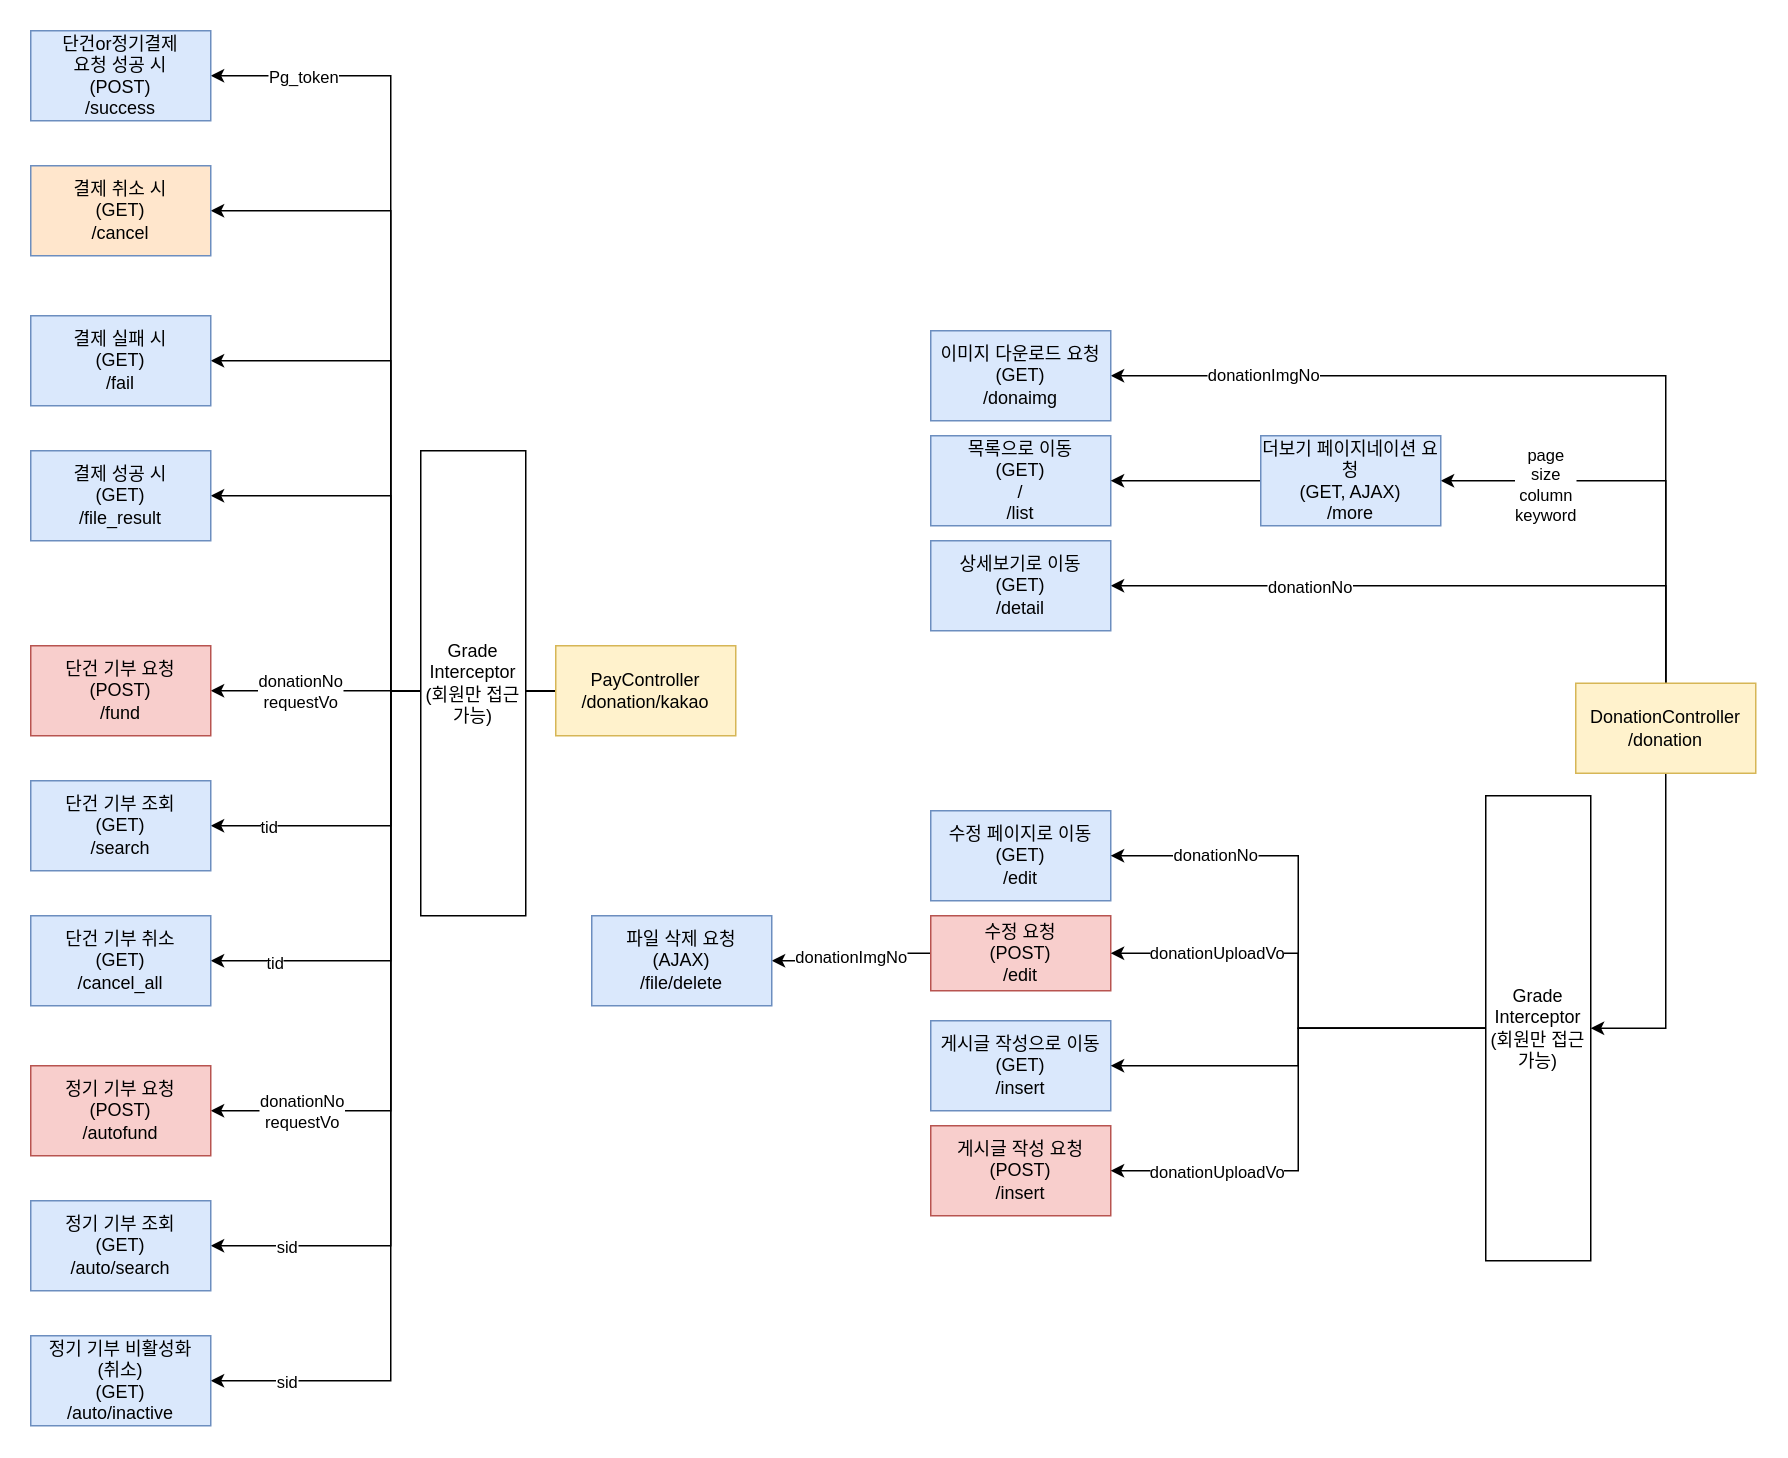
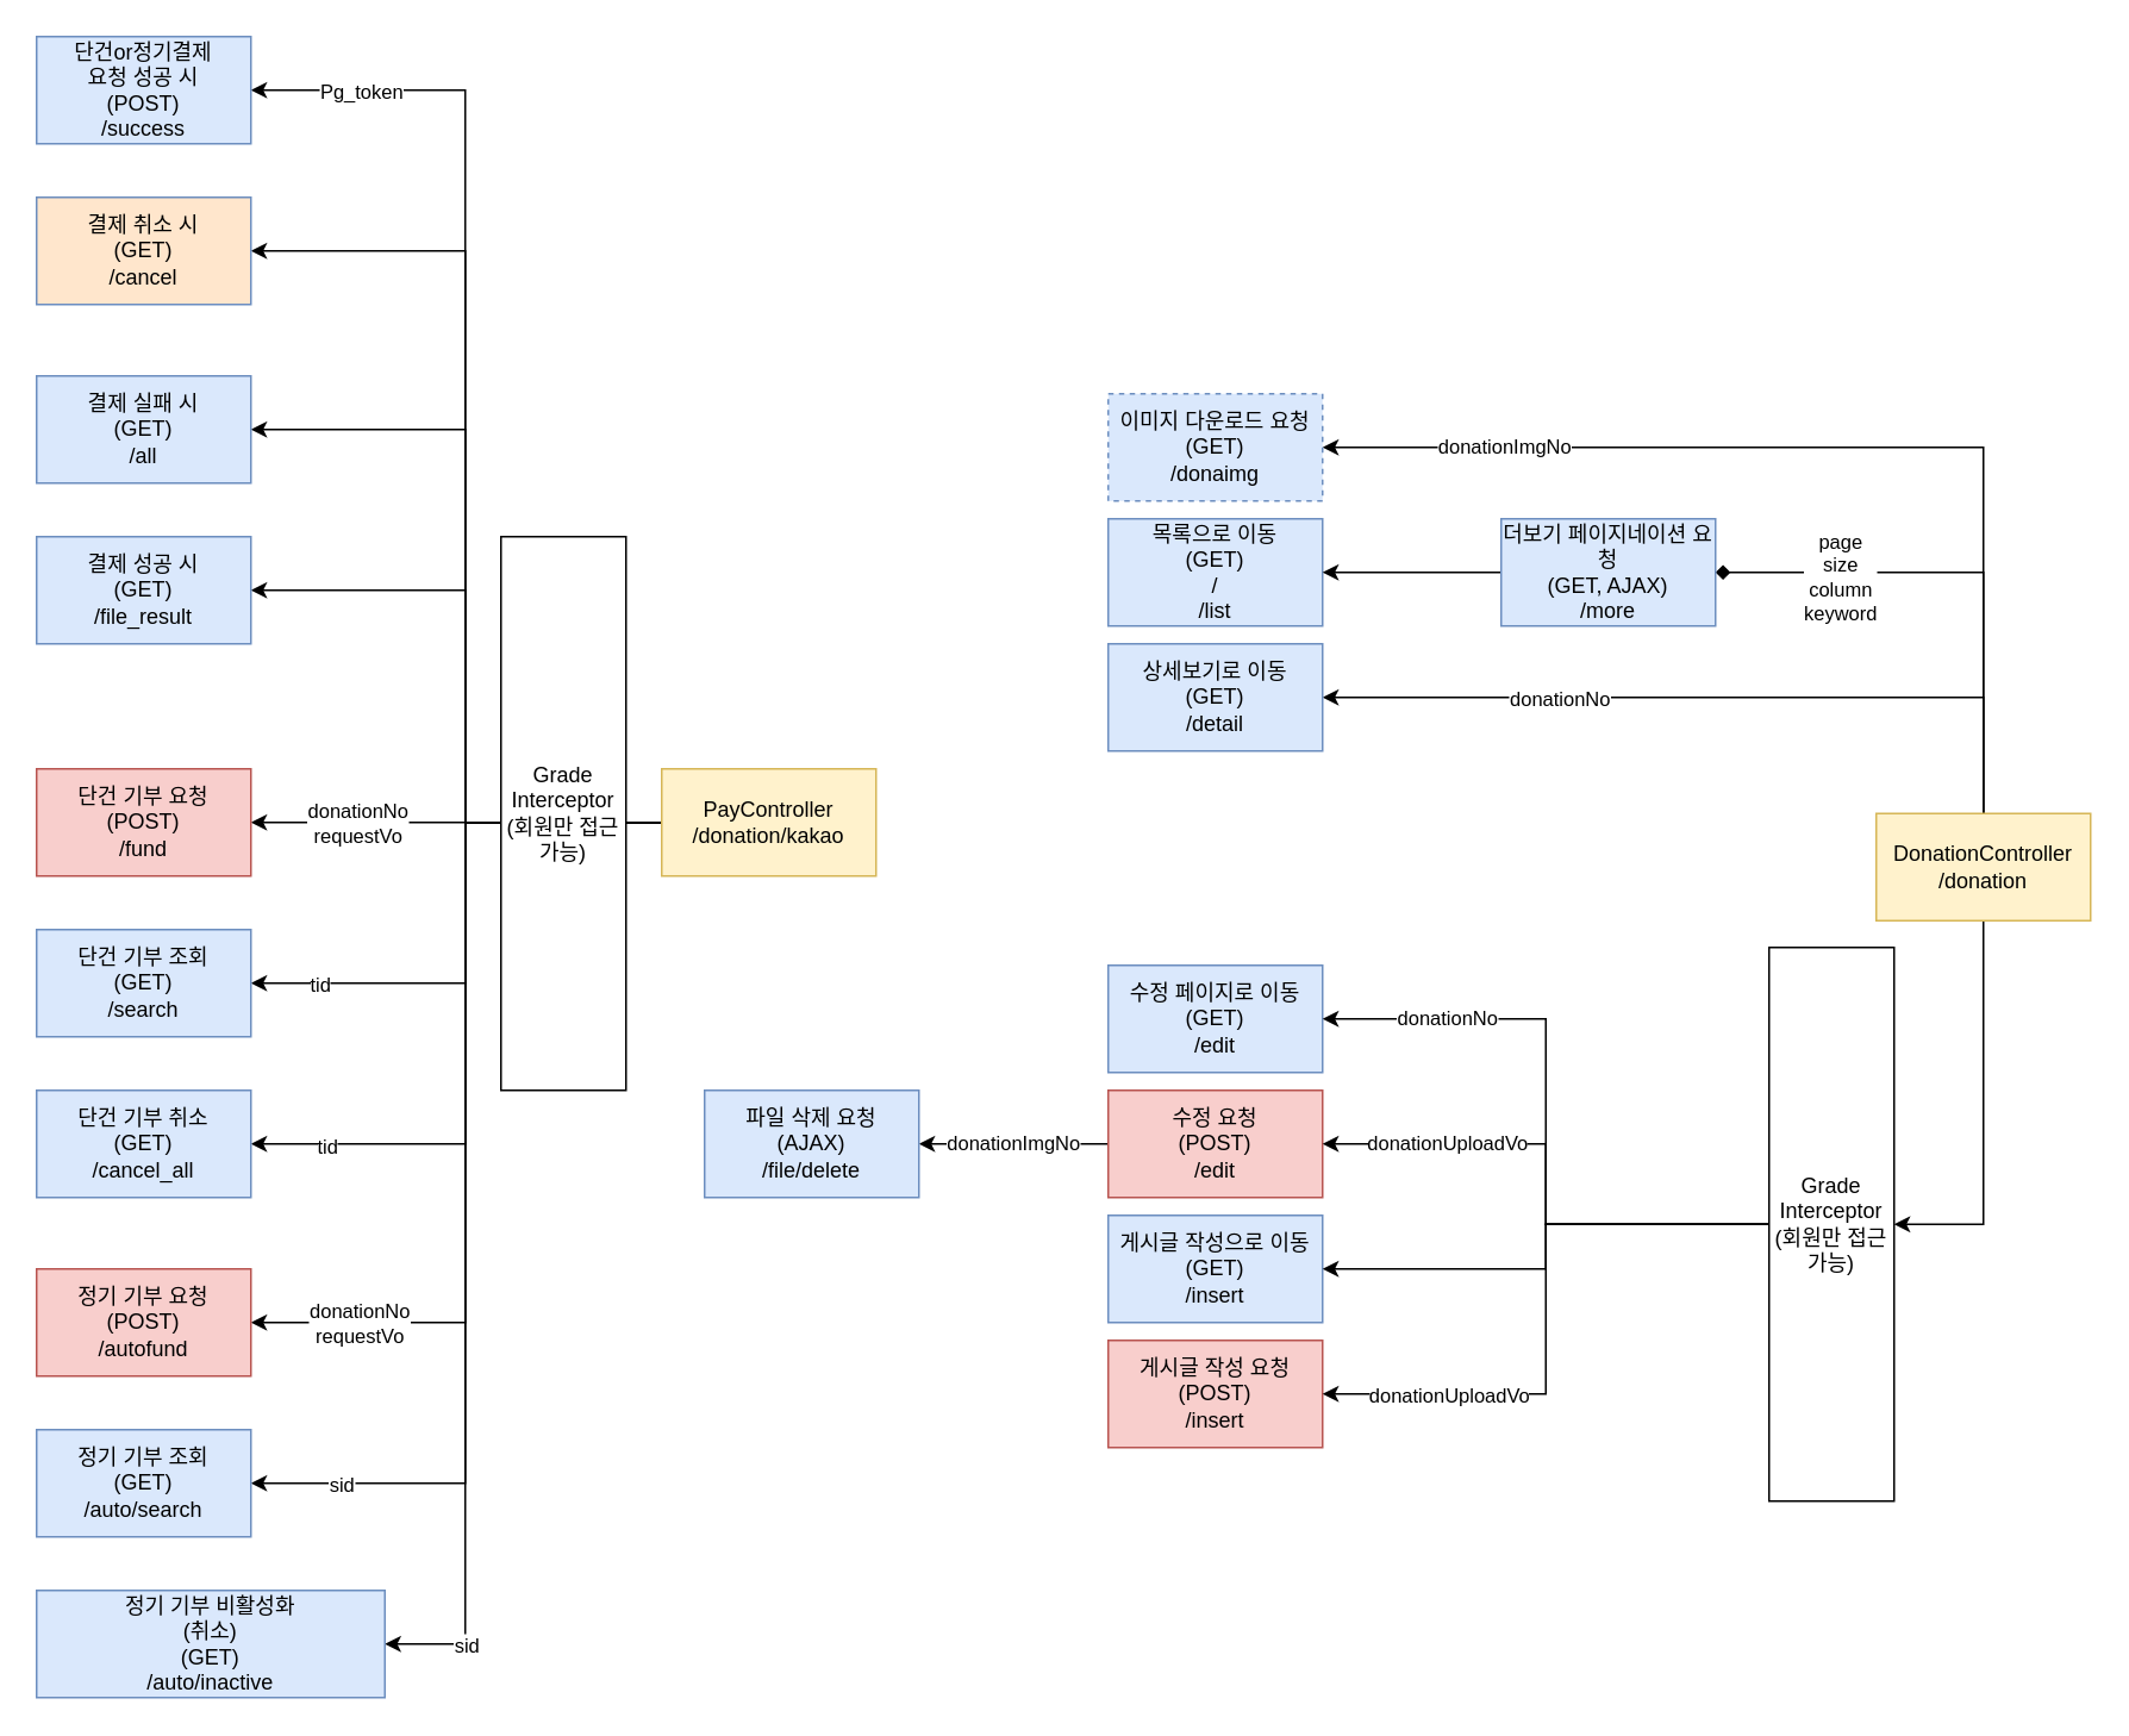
- <mxCell id="38" value="결제 실패 시&lt;br&gt;(GET)&lt;br&gt;/fail" style="whiteSpace=wrap;html=1;rounded=0;fillColor=#dae8fc;strokeColor=#6c8ebf;" vertex="1" parent="1"><mxGeometry x="20" y="210" width="120" height="60" as="geometry" /></mxCell>
+ <mxCell id="38" value="결제 실패 시&lt;br&gt;(GET)&lt;br&gt;/all" style="whiteSpace=wrap;html=1;rounded=0;fillColor=#dae8fc;strokeColor=#6c8ebf;" vertex="1" parent="1"><mxGeometry x="20" y="210" width="120" height="60" as="geometry" /></mxCell>
- <mxCell id="36" value="이미지 다운로드 요청&lt;br&gt;(GET)&lt;br&gt;/donaimg" style="whiteSpace=wrap;html=1;rounded=0;fillColor=#dae8fc;strokeColor=#6c8ebf;" vertex="1" parent="1"><mxGeometry x="620" y="220" width="120" height="60" as="geometry" /></mxCell>
+ <mxCell id="36" value="이미지 다운로드 요청&lt;br&gt;(GET)&lt;br&gt;/donaimg" style="whiteSpace=wrap;html=1;rounded=0;fillColor=#dae8fc;strokeColor=#6c8ebf;dashed=1;" vertex="1" parent="1"><mxGeometry x="620" y="220" width="120" height="60" as="geometry" /></mxCell>
- <mxCell id="4" style="edgeStyle=orthogonalEdgeStyle;rounded=0;orthogonalLoop=1;jettySize=auto;html=1;entryX=1;entryY=0.5;entryDx=0;entryDy=0;" edge="1" parent="1" source="9" target="35"><mxGeometry relative="1" as="geometry"><Array as="points"><mxPoint x="1110" y="320" /></Array></mxGeometry></mxCell>
+ <mxCell id="4" style="edgeStyle=orthogonalEdgeStyle;rounded=0;orthogonalLoop=1;jettySize=auto;html=1;entryX=1;entryY=0.5;entryDx=0;entryDy=0;endArrow=diamond;" edge="1" parent="1" source="9" target="35"><mxGeometry relative="1" as="geometry"><Array as="points"><mxPoint x="1110" y="320" /></Array></mxGeometry></mxCell>
- <mxCell id="33" value="수정 요청&lt;br&gt;(POST)&lt;br&gt;/edit" style="whiteSpace=wrap;html=1;rounded=0;fillColor=#f8cecc;strokeColor=#b85450;" vertex="1" parent="1"><mxGeometry x="620" y="610" width="120" height="50" as="geometry" /></mxCell>
+ <mxCell id="33" value="수정 요청&lt;br&gt;(POST)&lt;br&gt;/edit" style="whiteSpace=wrap;html=1;rounded=0;fillColor=#f8cecc;strokeColor=#b85450;" vertex="1" parent="1"><mxGeometry x="620" y="610" width="120" height="60" as="geometry" /></mxCell>
- <mxCell id="45" value="정기 기부 비활성화&lt;br&gt;(취소)&lt;br&gt;(GET)&lt;br&gt;/auto/inactive" style="whiteSpace=wrap;html=1;rounded=0;fillColor=#dae8fc;strokeColor=#6c8ebf;" vertex="1" parent="1"><mxGeometry x="20" y="890" width="120" height="60" as="geometry" /></mxCell>
+ <mxCell id="45" value="정기 기부 비활성화&lt;br&gt;(취소)&lt;br&gt;(GET)&lt;br&gt;/auto/inactive" style="whiteSpace=wrap;html=1;rounded=0;fillColor=#dae8fc;strokeColor=#6c8ebf;" vertex="1" parent="1"><mxGeometry x="20" y="890" width="195" height="60" as="geometry" /></mxCell>
